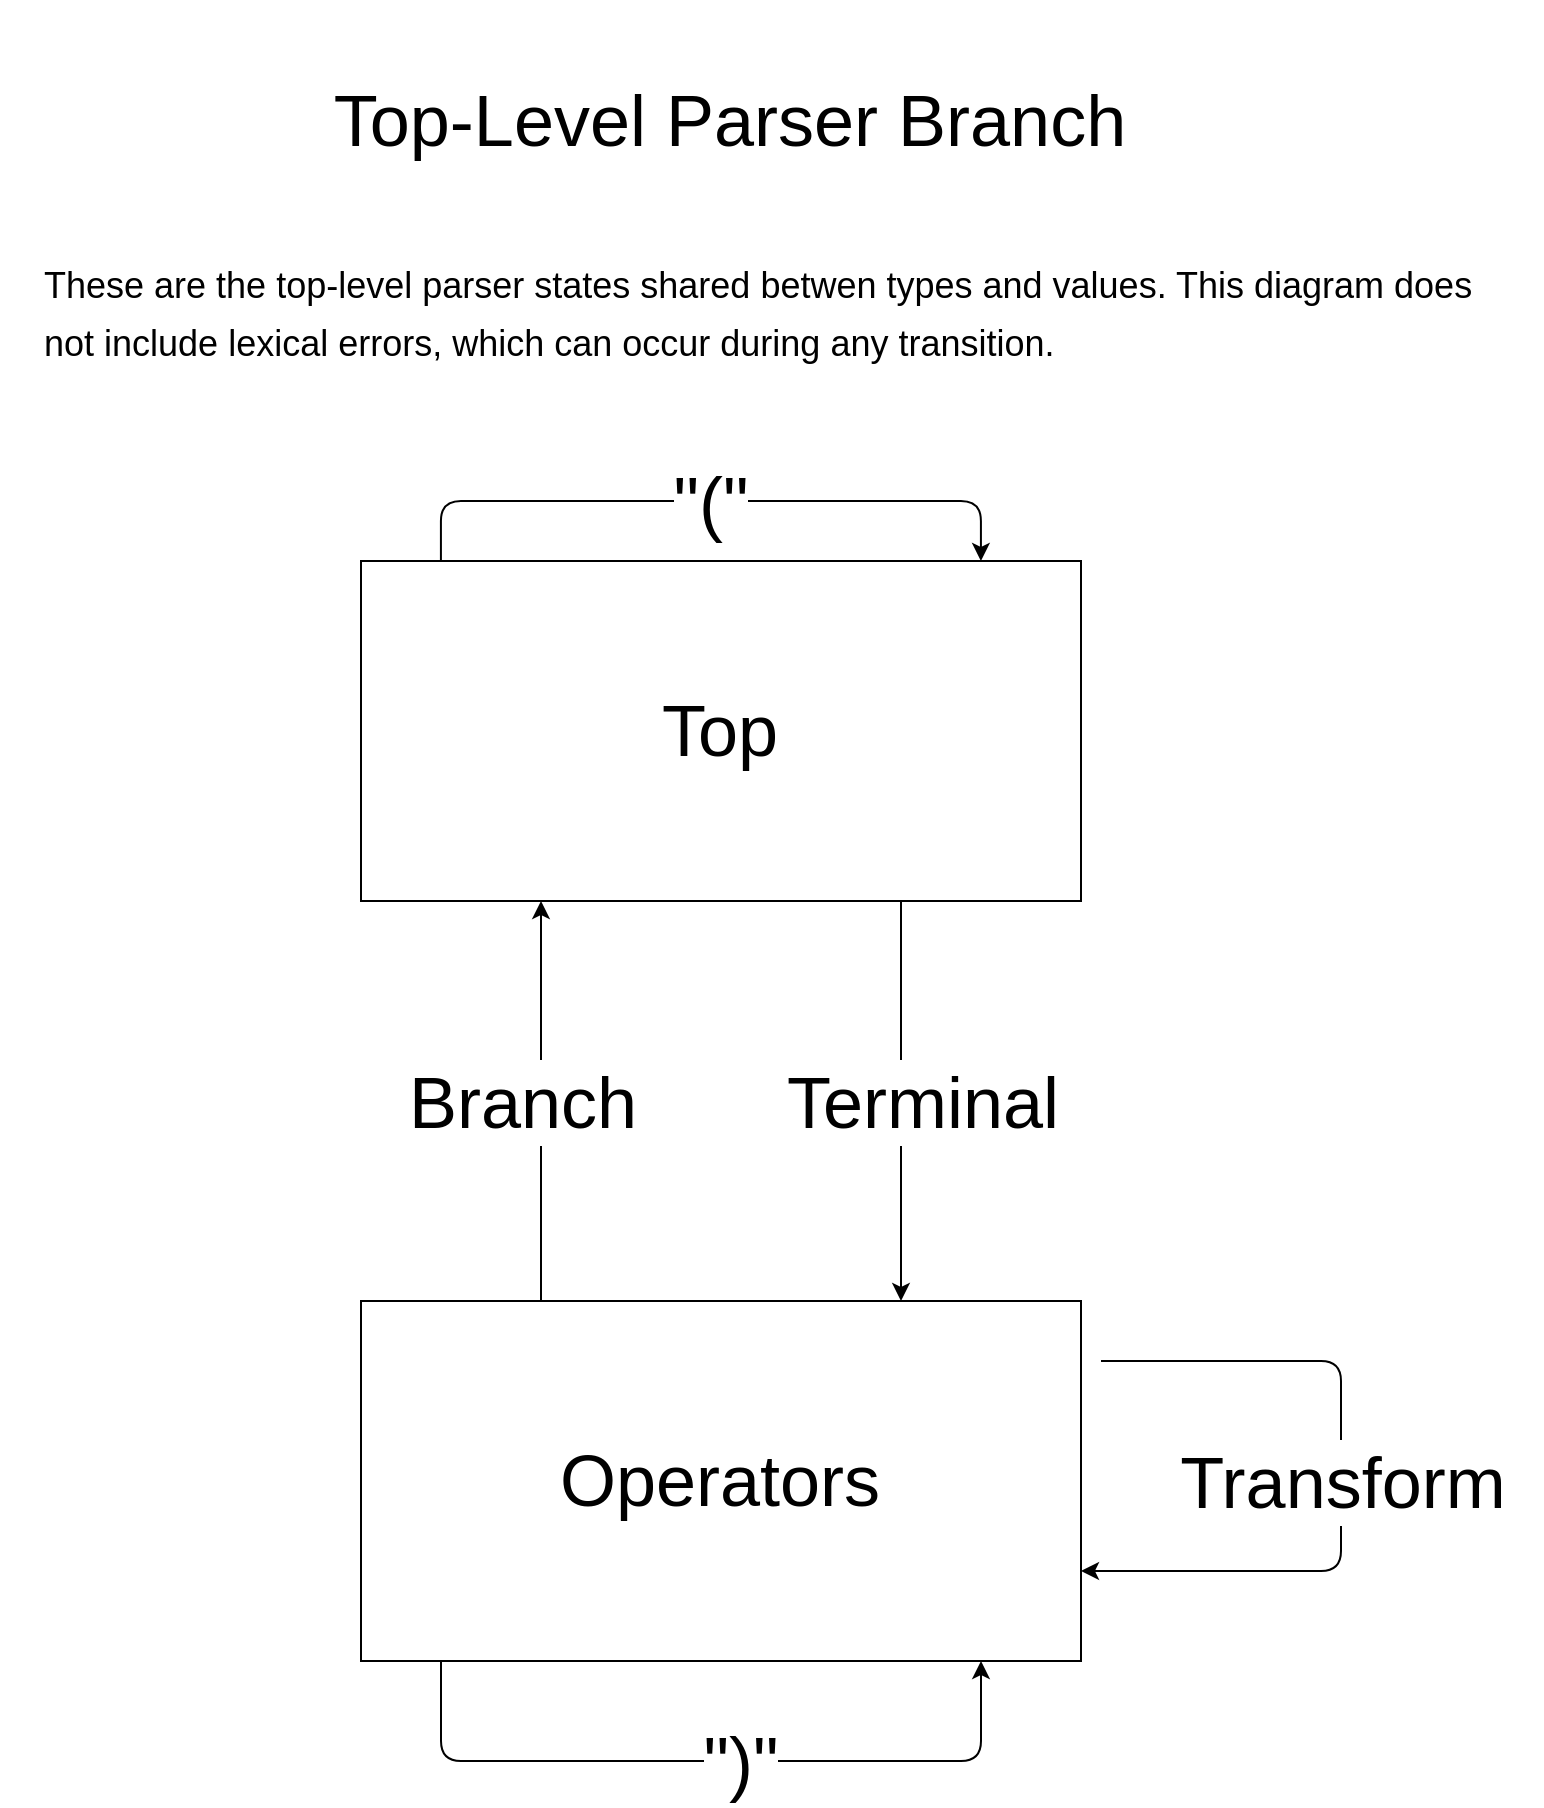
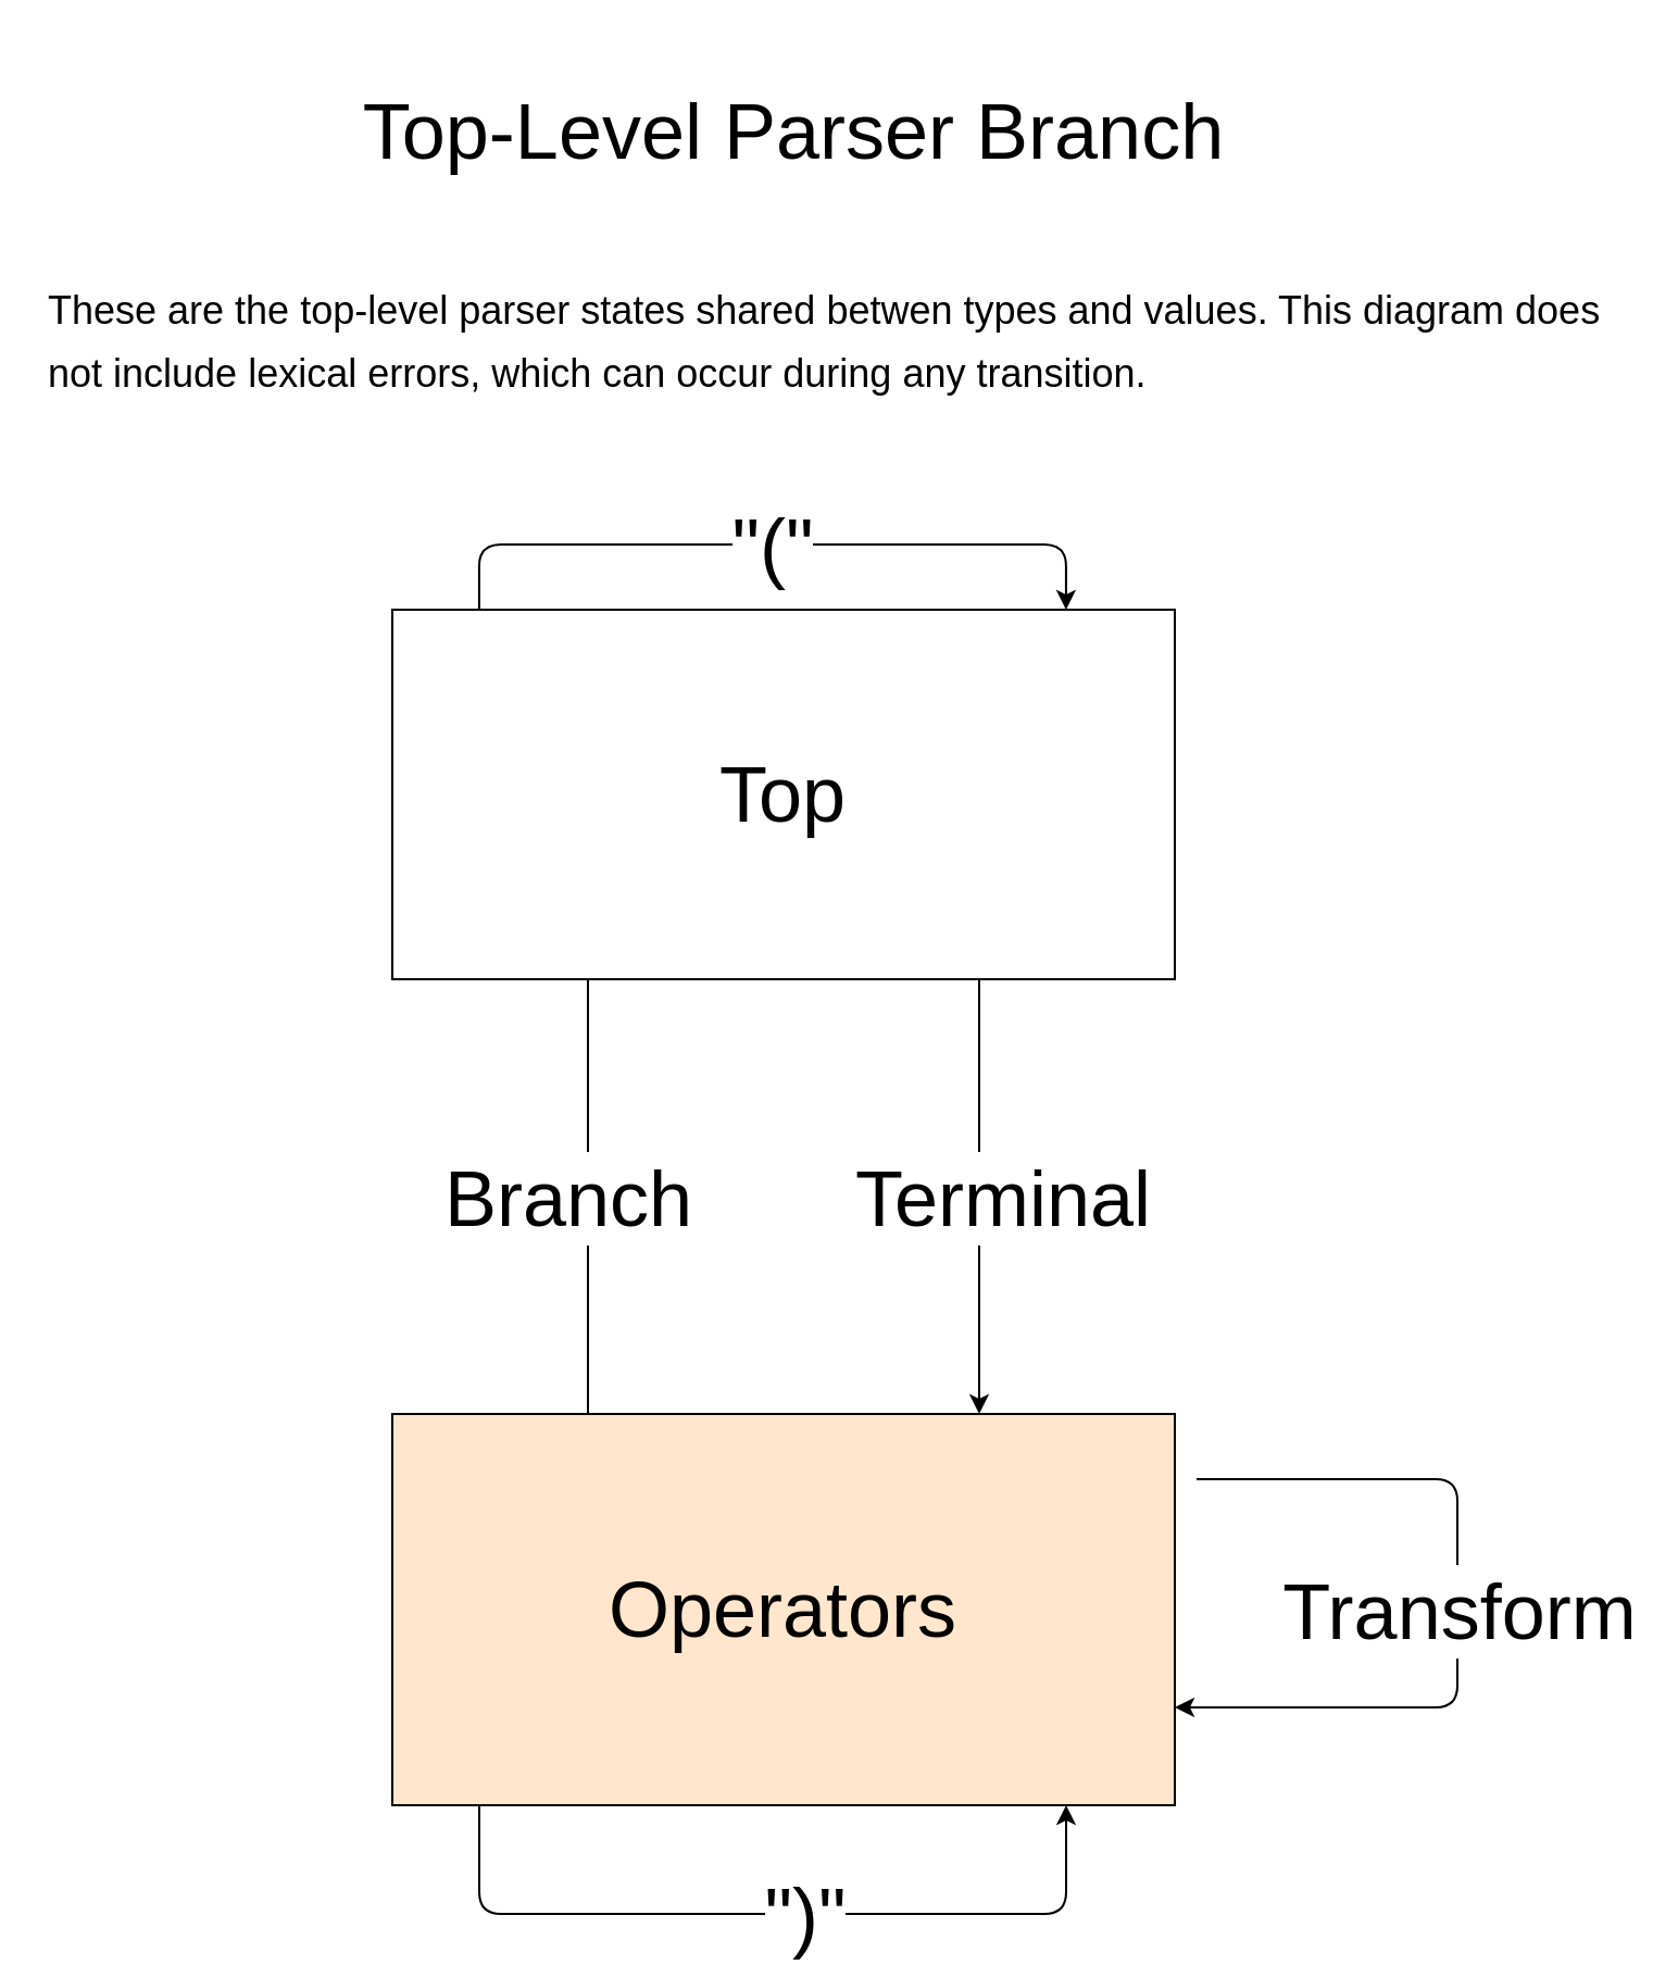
- <mxCell id="10" value="" style="endArrow=classic;html=1;exitX=0.25;exitY=0;exitDx=0;exitDy=0;entryX=0.25;entryY=1;entryDx=0;entryDy=0;fontSize=36;" parent="1" source="5" target="2" edge="1"><mxGeometry relative="1" as="geometry"><mxPoint x="500" y="280" as="sourcePoint" /><mxPoint x="600" y="280" as="targetPoint" /></mxGeometry></mxCell>
+ <mxCell id="10" value="" style="endArrow=none;html=1;exitX=0.25;exitY=0;exitDx=0;exitDy=0;entryX=0.25;entryY=1;entryDx=0;entryDy=0;fontSize=36;" parent="1" source="5" target="2" edge="1"><mxGeometry relative="1" as="geometry"><mxPoint x="500" y="280" as="sourcePoint" /><mxPoint x="600" y="280" as="targetPoint" /></mxGeometry></mxCell>
- <mxCell id="5" value="&lt;font style=&quot;font-size: 36px&quot;&gt;Operators&lt;/font&gt;" style="rounded=0;whiteSpace=wrap;html=1;fontSize=36;" parent="1" vertex="1"><mxGeometry x="180" y="650" width="360" height="180" as="geometry" /></mxCell>
+ <mxCell id="5" value="&lt;font style=&quot;font-size: 36px&quot;&gt;Operators&lt;/font&gt;" style="rounded=0;whiteSpace=wrap;html=1;fontSize=36;fillColor=#ffe6cc;" parent="1" vertex="1"><mxGeometry x="180" y="650" width="360" height="180" as="geometry" /></mxCell>
